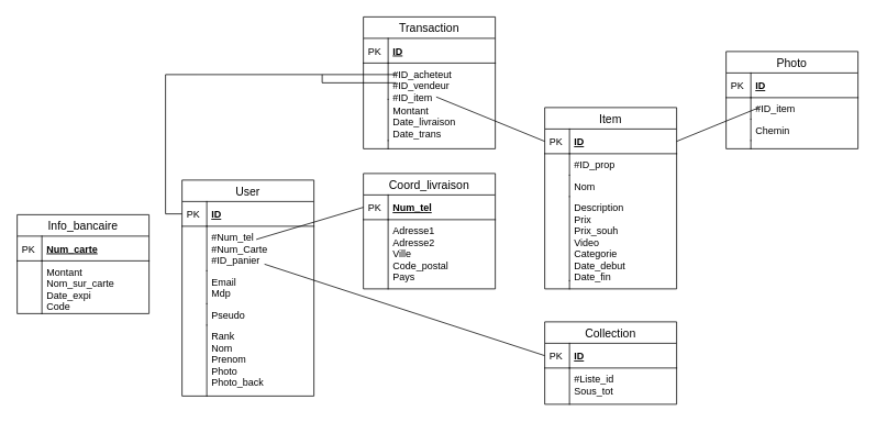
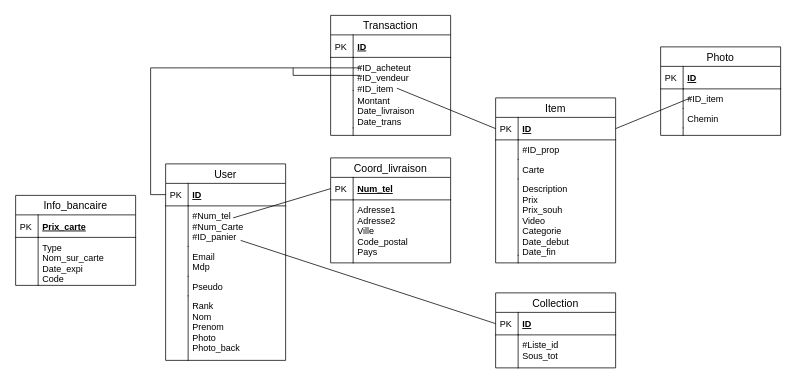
- <mxCell id="23" value="Nom" style="shape=partialRectangle;top=0;left=0;right=0;bottom=0;align=left;verticalAlign=top;fillColor=none;spacingLeft=34;spacingRight=4;overflow=hidden;rotatable=0;points=[[0,0.5],[1,0.5]];portConstraint=eastwest;dropTarget=0;fontSize=12;" vertex="1" parent="18"><mxGeometry y="82" width="160" height="26" as="geometry" /></mxCell>
+ <mxCell id="23" value="Carte" style="shape=partialRectangle;top=0;left=0;right=0;bottom=0;align=left;verticalAlign=top;fillColor=none;spacingLeft=34;spacingRight=4;overflow=hidden;rotatable=0;points=[[0,0.5],[1,0.5]];portConstraint=eastwest;dropTarget=0;fontSize=12;" vertex="1" parent="18"><mxGeometry y="82" width="160" height="26" as="geometry" /></mxCell>
- <mxCell id="14" value="Num_carte" style="shape=partialRectangle;top=0;left=0;right=0;bottom=1;align=left;verticalAlign=middle;fillColor=none;spacingLeft=34;spacingRight=4;overflow=hidden;rotatable=0;points=[[0,0.5],[1,0.5]];portConstraint=eastwest;dropTarget=0;fontStyle=5;fontSize=12;" vertex="1" parent="13"><mxGeometry y="26" width="160" height="30" as="geometry" /></mxCell>
+ <mxCell id="14" value="Prix_carte" style="shape=partialRectangle;top=0;left=0;right=0;bottom=1;align=left;verticalAlign=middle;fillColor=none;spacingLeft=34;spacingRight=4;overflow=hidden;rotatable=0;points=[[0,0.5],[1,0.5]];portConstraint=eastwest;dropTarget=0;fontStyle=5;fontSize=12;" vertex="1" parent="13"><mxGeometry y="26" width="160" height="30" as="geometry" /></mxCell>
- <mxCell id="16" value="Montant&#10;Nom_sur_carte&#10;Date_expi&#10;Code" style="shape=partialRectangle;top=0;left=0;right=0;bottom=0;align=left;verticalAlign=top;fillColor=none;spacingLeft=34;spacingRight=4;overflow=hidden;rotatable=0;points=[[0,0.5],[1,0.5]];portConstraint=eastwest;dropTarget=0;fontSize=12;" vertex="1" parent="13"><mxGeometry y="56" width="160" height="64" as="geometry" /></mxCell>
+ <mxCell id="16" value="Type&#10;Nom_sur_carte&#10;Date_expi&#10;Code" style="shape=partialRectangle;top=0;left=0;right=0;bottom=0;align=left;verticalAlign=top;fillColor=none;spacingLeft=34;spacingRight=4;overflow=hidden;rotatable=0;points=[[0,0.5],[1,0.5]];portConstraint=eastwest;dropTarget=0;fontSize=12;" vertex="1" parent="13"><mxGeometry y="56" width="160" height="64" as="geometry" /></mxCell>
